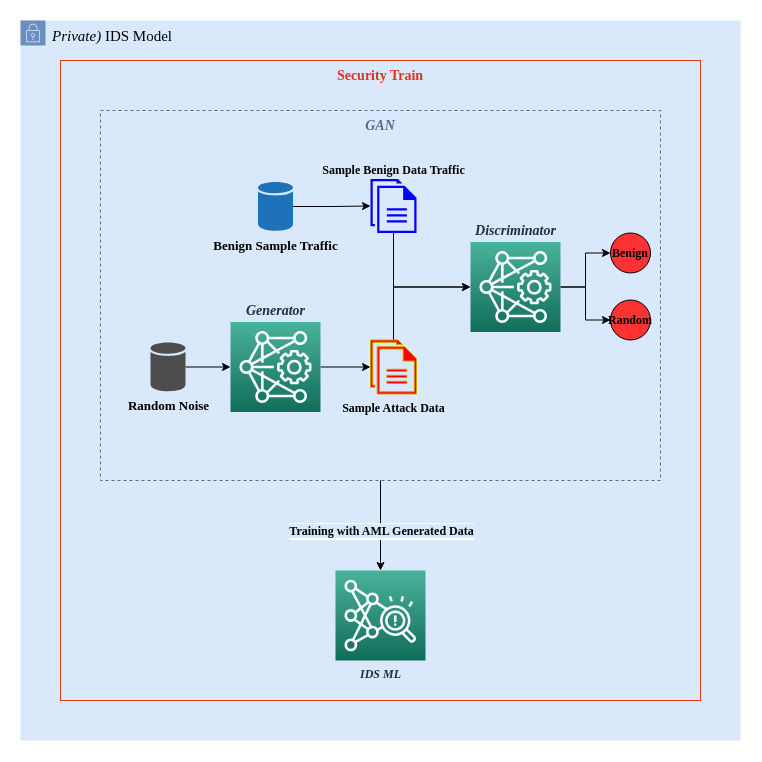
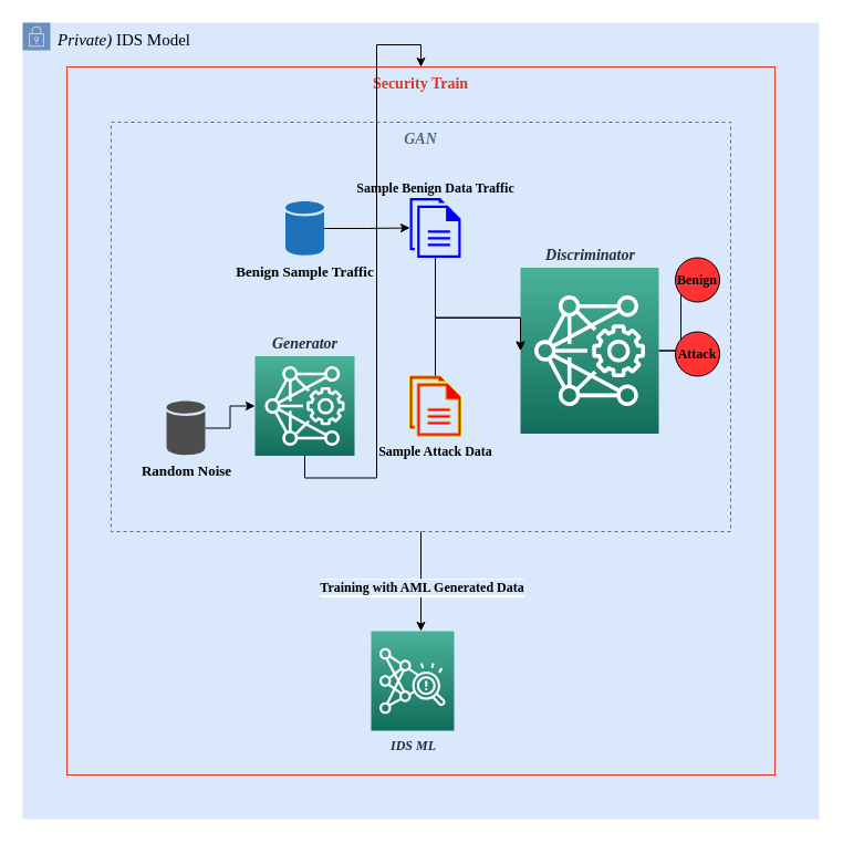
- <mxCell id="10" value="Discriminator" style="sketch=0;points=[[0,0,0],[0.25,0,0],[0.5,0,0],[0.75,0,0],[1,0,0],[0,1,0],[0.25,1,0],[0.5,1,0],[0.75,1,0],[1,1,0],[0,0.25,0],[0,0.5,0],[0,0.75,0],[1,0.25,0],[1,0.5,0],[1,0.75,0]];outlineConnect=0;fontColor=#232F3E;gradientColor=#4AB29A;gradientDirection=north;fillColor=#116D5B;strokeColor=#ffffff;dashed=0;verticalLabelPosition=top;verticalAlign=bottom;align=center;html=1;fontSize=14;fontStyle=3;aspect=fixed;shape=mxgraph.aws4.resourceIcon;resIcon=mxgraph.aws4.deep_learning_amis;fontFamily=robot;labelPosition=center;" parent="2" vertex="1"><mxGeometry x="450" y="221.5" width="90" height="90" as="geometry" /></mxCell>
+ <mxCell id="10" value="Discriminator" style="sketch=0;points=[[0,0,0],[0.25,0,0],[0.5,0,0],[0.75,0,0],[1,0,0],[0,1,0],[0.25,1,0],[0.5,1,0],[0.75,1,0],[1,1,0],[0,0.25,0],[0,0.5,0],[0,0.75,0],[1,0.25,0],[1,0.5,0],[1,0.75,0]];outlineConnect=0;fontColor=#232F3E;gradientColor=#4AB29A;gradientDirection=north;fillColor=#116D5B;strokeColor=#ffffff;dashed=0;verticalLabelPosition=top;verticalAlign=bottom;align=center;html=1;fontSize=14;fontStyle=3;aspect=fixed;shape=mxgraph.aws4.resourceIcon;resIcon=mxgraph.aws4.deep_learning_amis;fontFamily=robot;labelPosition=center;" parent="2" vertex="1"><mxGeometry x="450" y="221.5" width="125" height="150" as="geometry" /></mxCell>
- <mxCell id="22" value="Random" style="ellipse;whiteSpace=wrap;html=1;aspect=fixed;fillColor=#FF3333;fontFamily=robot;fontStyle=1" vertex="1" parent="2"><mxGeometry x="590" y="279.5" width="40" height="40" as="geometry" /></mxCell>
+ <mxCell id="22" value="Attack" style="ellipse;whiteSpace=wrap;html=1;aspect=fixed;fillColor=#FF3333;fontFamily=robot;fontStyle=1" vertex="1" parent="2"><mxGeometry x="590" y="279.5" width="40" height="40" as="geometry" /></mxCell>
- <mxCell id="16" value="Random Noise" style="sketch=0;shadow=0;dashed=0;html=1;strokeColor=none;labelPosition=center;verticalLabelPosition=bottom;verticalAlign=top;outlineConnect=0;align=center;shape=mxgraph.office.databases.database;fillColor=#4D4D4D;fontFamily=robot;fontStyle=1;fontSize=13;" vertex="1" parent="2"><mxGeometry x="130" y="322" width="35" height="49" as="geometry" /></mxCell>
+ <mxCell id="16" value="Random Noise" style="sketch=0;shadow=0;dashed=0;html=1;strokeColor=none;labelPosition=center;verticalLabelPosition=bottom;verticalAlign=top;outlineConnect=0;align=center;shape=mxgraph.office.databases.database;fillColor=#4D4D4D;fontFamily=robot;fontStyle=1;fontSize=13;" vertex="1" parent="2"><mxGeometry x="130" y="342" width="35" height="49" as="geometry" /></mxCell>
- <mxCell id="11" style="edgeStyle=orthogonalEdgeStyle;rounded=0;orthogonalLoop=1;jettySize=auto;html=1;fontFamily=robot;" edge="1" parent="2" source="12" target="18"><mxGeometry relative="1" as="geometry" /></mxCell>
+ <mxCell id="11" style="edgeStyle=orthogonalEdgeStyle;rounded=0;orthogonalLoop=1;jettySize=auto;html=1;fontFamily=robot;" edge="1" parent="2" source="12" target="3"><mxGeometry relative="1" as="geometry" /></mxCell>
- <mxCell id="7" value="IDS ML" style="sketch=0;points=[[0,0,0],[0.25,0,0],[0.5,0,0],[0.75,0,0],[1,0,0],[0,1,0],[0.25,1,0],[0.5,1,0],[0.75,1,0],[1,1,0],[0,0.25,0],[0,0.5,0],[0,0.75,0],[1,0.25,0],[1,0.5,0],[1,0.75,0]];outlineConnect=0;fontColor=#232F3E;gradientColor=#4AB29A;gradientDirection=north;fillColor=#116D5B;strokeColor=#ffffff;dashed=0;verticalLabelPosition=bottom;verticalAlign=top;align=center;html=1;fontSize=12;fontStyle=3;aspect=fixed;shape=mxgraph.aws4.resourceIcon;resIcon=mxgraph.aws4.fraud_detector;dashPattern=1 1;fontFamily=robot;" parent="2" vertex="1"><mxGeometry x="315" y="550" width="90" height="90" as="geometry" /></mxCell>
+ <mxCell id="7" value="IDS ML" style="sketch=0;points=[[0,0,0],[0.25,0,0],[0.5,0,0],[0.75,0,0],[1,0,0],[0,1,0],[0.25,1,0],[0.5,1,0],[0.75,1,0],[1,1,0],[0,0.25,0],[0,0.5,0],[0,0.75,0],[1,0.25,0],[1,0.5,0],[1,0.75,0]];outlineConnect=0;fontColor=#232F3E;gradientColor=#4AB29A;gradientDirection=north;fillColor=#116D5B;strokeColor=#ffffff;dashed=0;verticalLabelPosition=bottom;verticalAlign=top;align=center;html=1;fontSize=12;fontStyle=3;aspect=fixed;shape=mxgraph.aws4.resourceIcon;resIcon=mxgraph.aws4.fraud_detector;dashPattern=1 1;fontFamily=robot;" parent="2" vertex="1"><mxGeometry x="315" y="550" width="75" height="90" as="geometry" /></mxCell>
